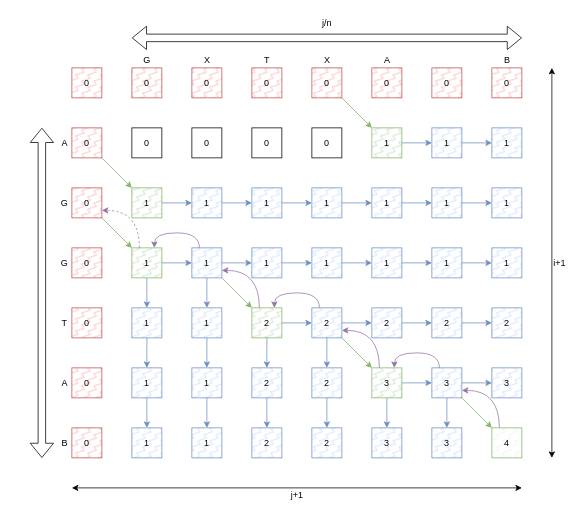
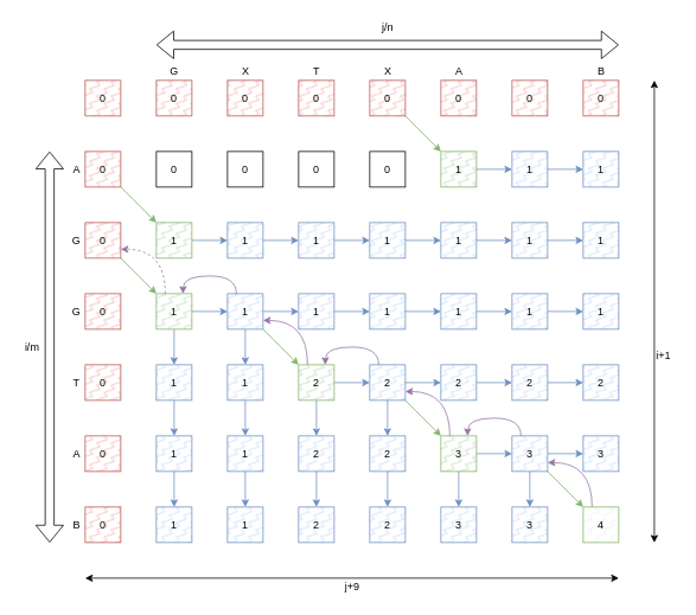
- <mxCell id="120" value="i+1" style="text;html=1;align=center;verticalAlign=middle;resizable=0;points=[];autosize=1;strokeColor=none;fillColor=none;" vertex="1" parent="1"><mxGeometry x="730" y="340" width="30" height="20" as="geometry" /></mxCell>
+ <mxCell id="120" value="i+1" style="text;html=1;align=center;verticalAlign=middle;resizable=0;points=[];autosize=1;strokeColor=none;fillColor=none;" vertex="1" parent="1"><mxGeometry x="730" y="390" width="30" height="20" as="geometry" /></mxCell>
+ <mxCell id="118" value="i/m" style="text;html=1;align=center;verticalAlign=middle;resizable=0;points=[];autosize=1;strokeColor=none;fillColor=none;" vertex="1" parent="1"><mxGeometry x="20" y="380" width="30" height="20" as="geometry" /></mxCell>
- <mxCell id="122" value="j+1" style="text;html=1;align=center;verticalAlign=middle;resizable=0;points=[];autosize=1;strokeColor=none;fillColor=none;" vertex="1" parent="1"><mxGeometry x="380" y="650" width="30" height="20" as="geometry" /></mxCell>
+ <mxCell id="122" value="j+9" style="text;html=1;align=center;verticalAlign=middle;resizable=0;points=[];autosize=1;strokeColor=none;fillColor=none;" vertex="1" parent="1"><mxGeometry x="380" y="650" width="30" height="20" as="geometry" /></mxCell>
